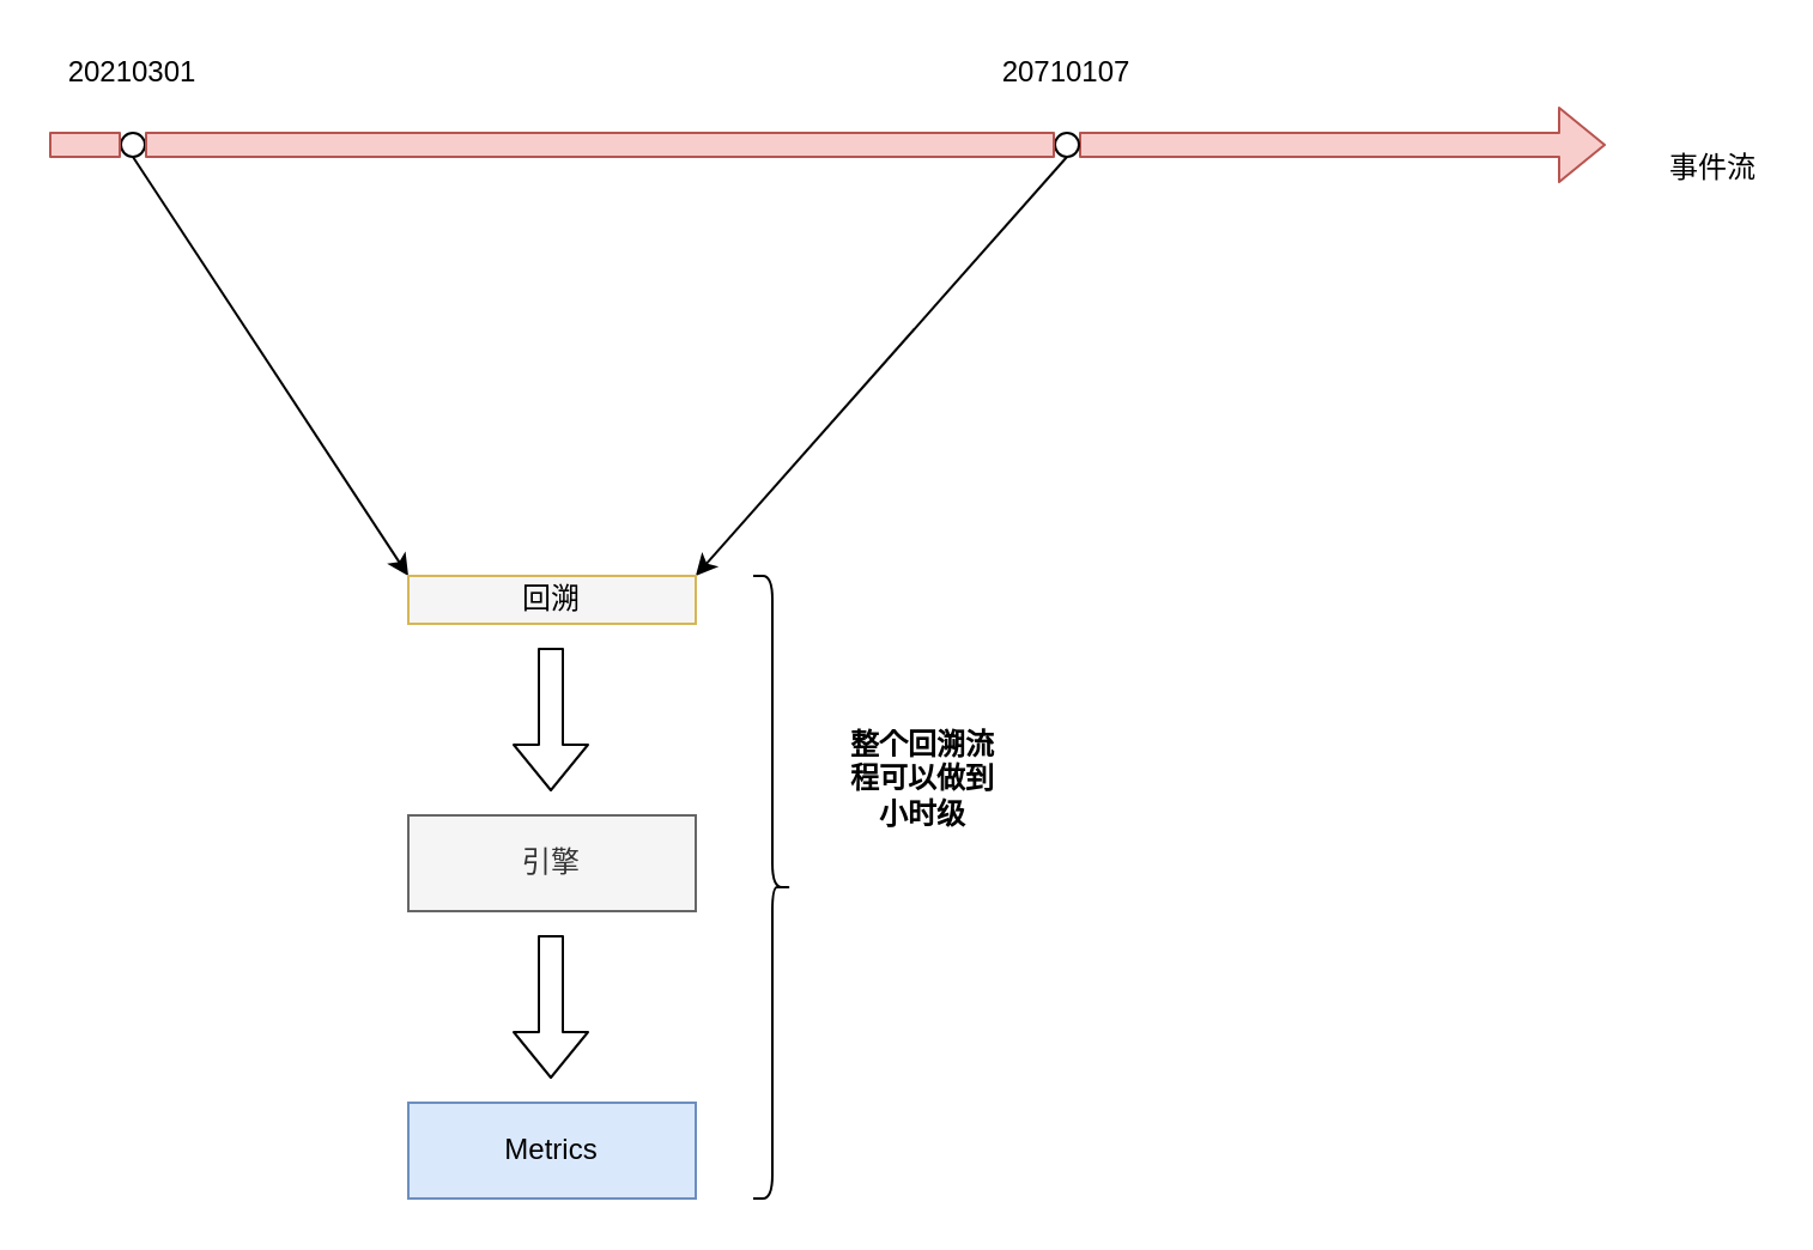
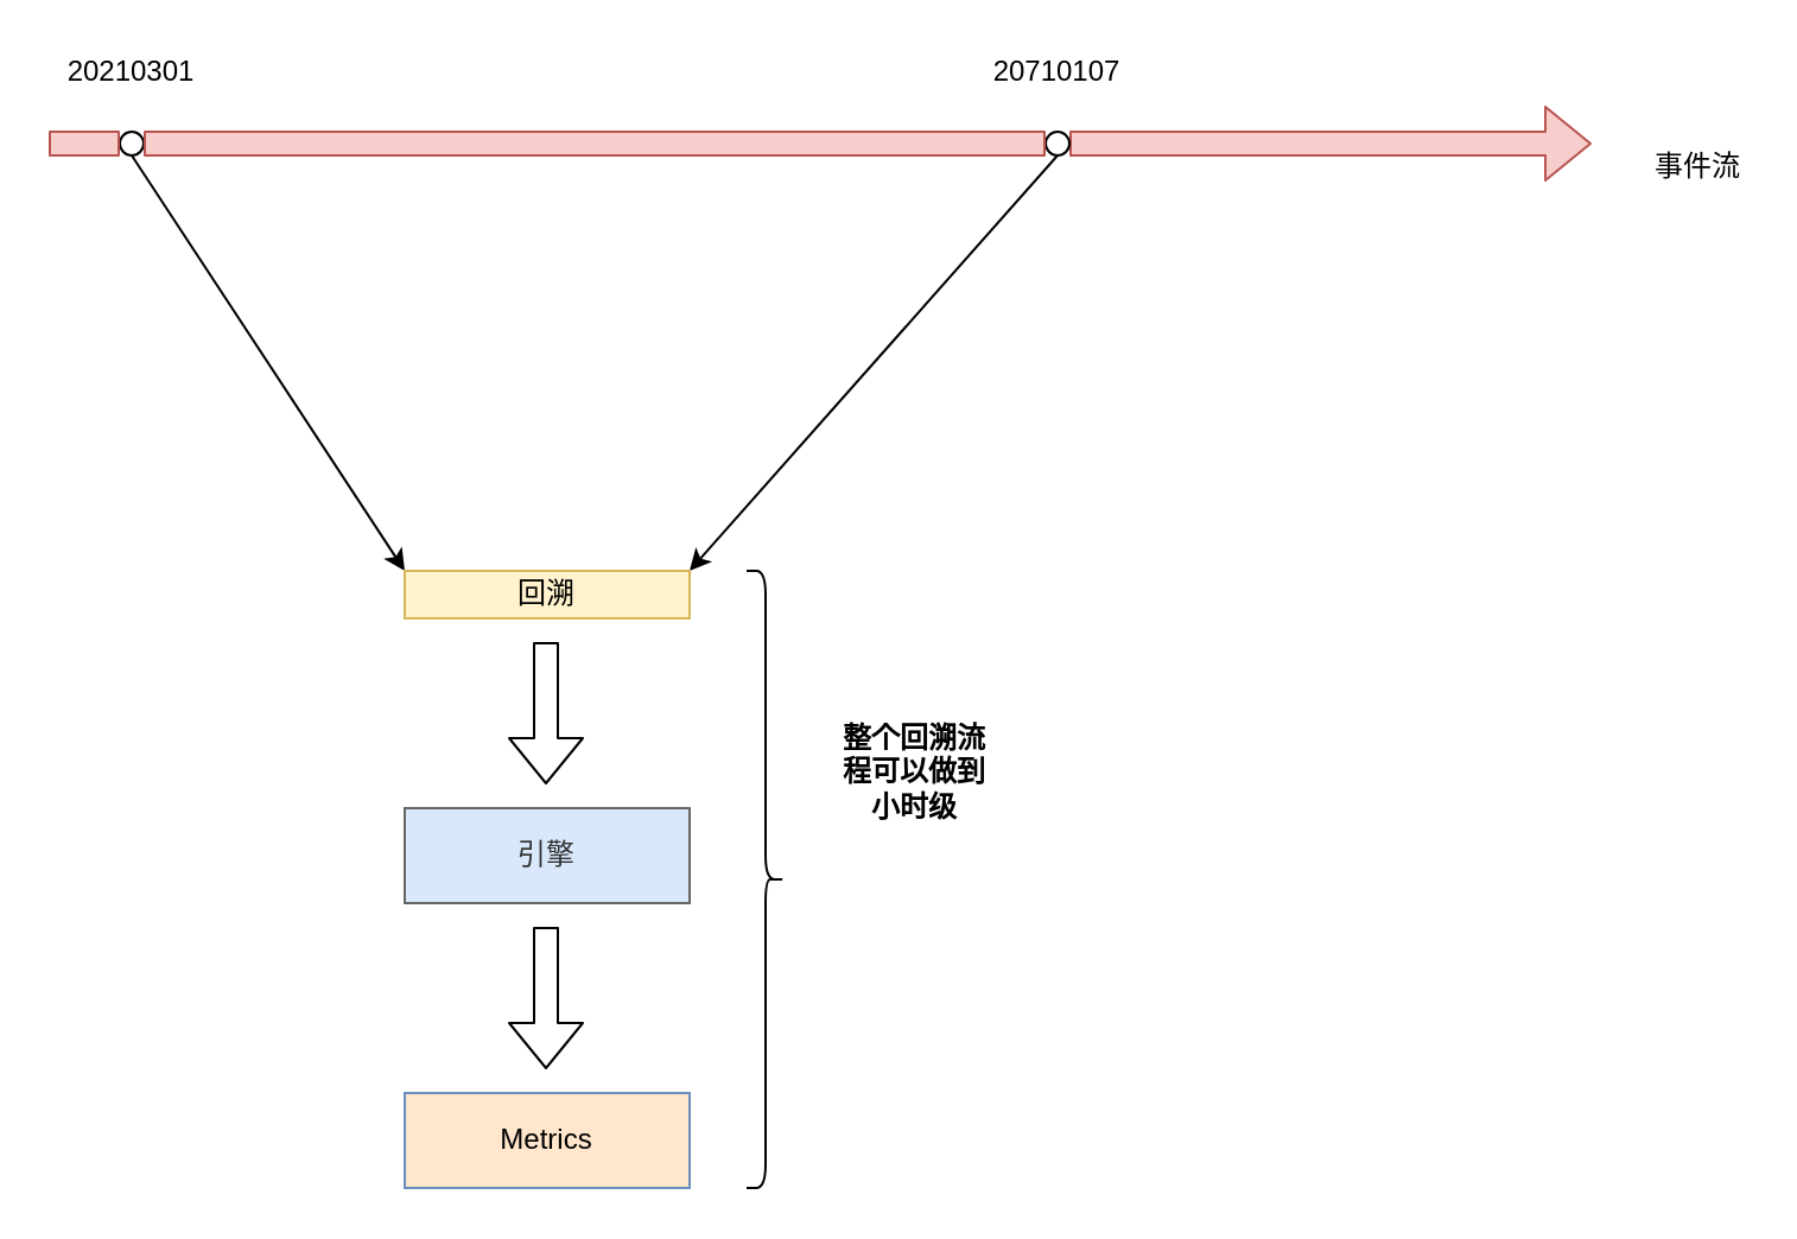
- <mxCell id="12" value="回溯" style="rounded=0;whiteSpace=wrap;html=1;fillColor=#f5f5f5;strokeColor=#d6b656;" vertex="1" parent="1"><mxGeometry x="170" y="240" width="120" height="20" as="geometry" /></mxCell>
+ <mxCell id="12" value="回溯" style="rounded=0;whiteSpace=wrap;html=1;fillColor=#fff2cc;strokeColor=#d6b656;" vertex="1" parent="1"><mxGeometry x="170" y="240" width="120" height="20" as="geometry" /></mxCell>
- <mxCell id="14" value="引擎" style="rounded=0;whiteSpace=wrap;html=1;fillColor=#f5f5f5;strokeColor=#666666;fontColor=#333333;" vertex="1" parent="1"><mxGeometry x="170" y="340" width="120" height="40" as="geometry" /></mxCell>
+ <mxCell id="14" value="引擎" style="rounded=0;whiteSpace=wrap;html=1;fillColor=#dae8fc;strokeColor=#666666;fontColor=#333333;" vertex="1" parent="1"><mxGeometry x="170" y="340" width="120" height="40" as="geometry" /></mxCell>
- <mxCell id="16" value="Metrics" style="rounded=0;whiteSpace=wrap;html=1;fillColor=#dae8fc;strokeColor=#6c8ebf;" vertex="1" parent="1"><mxGeometry x="170" y="460" width="120" height="40" as="geometry" /></mxCell>
+ <mxCell id="16" value="Metrics" style="rounded=0;whiteSpace=wrap;html=1;fillColor=#ffe6cc;strokeColor=#6c8ebf;" vertex="1" parent="1"><mxGeometry x="170" y="460" width="120" height="40" as="geometry" /></mxCell>
